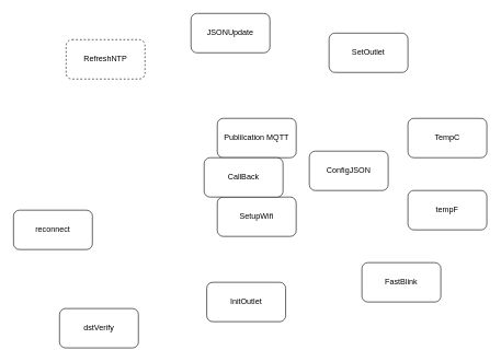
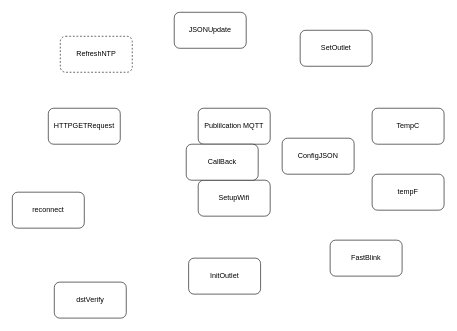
+ <mxCell id="13" value="HTTPGETRequest" style="rounded=1;whiteSpace=wrap;html=1;" vertex="1" parent="1"><mxGeometry x="80" y="180" width="120" height="60" as="geometry" /></mxCell>
